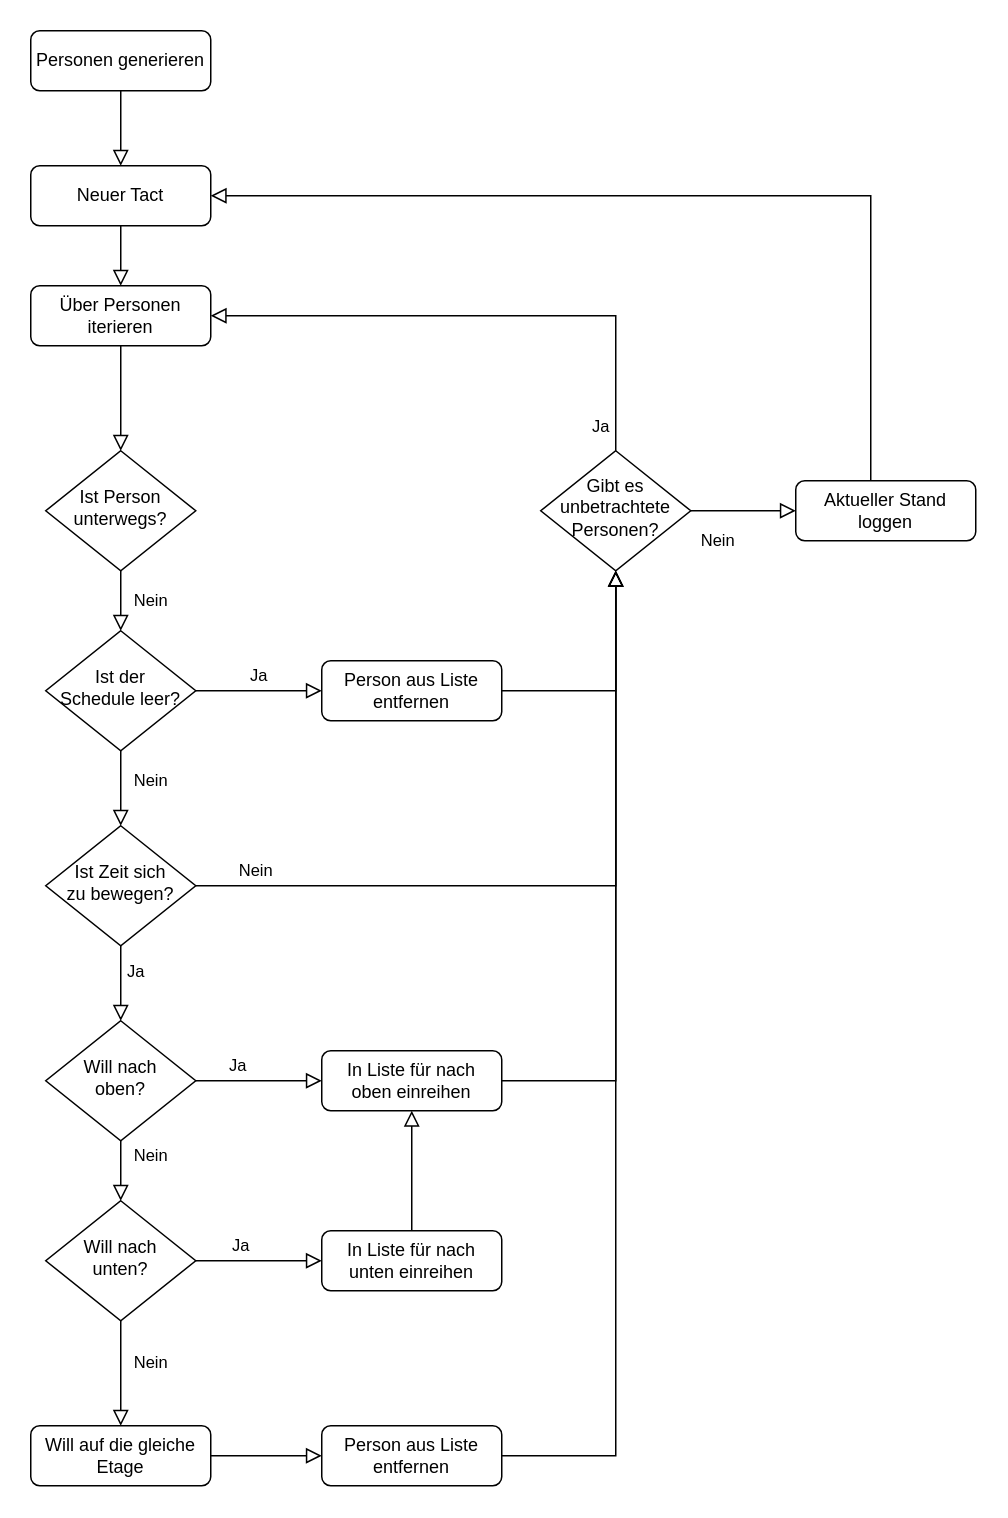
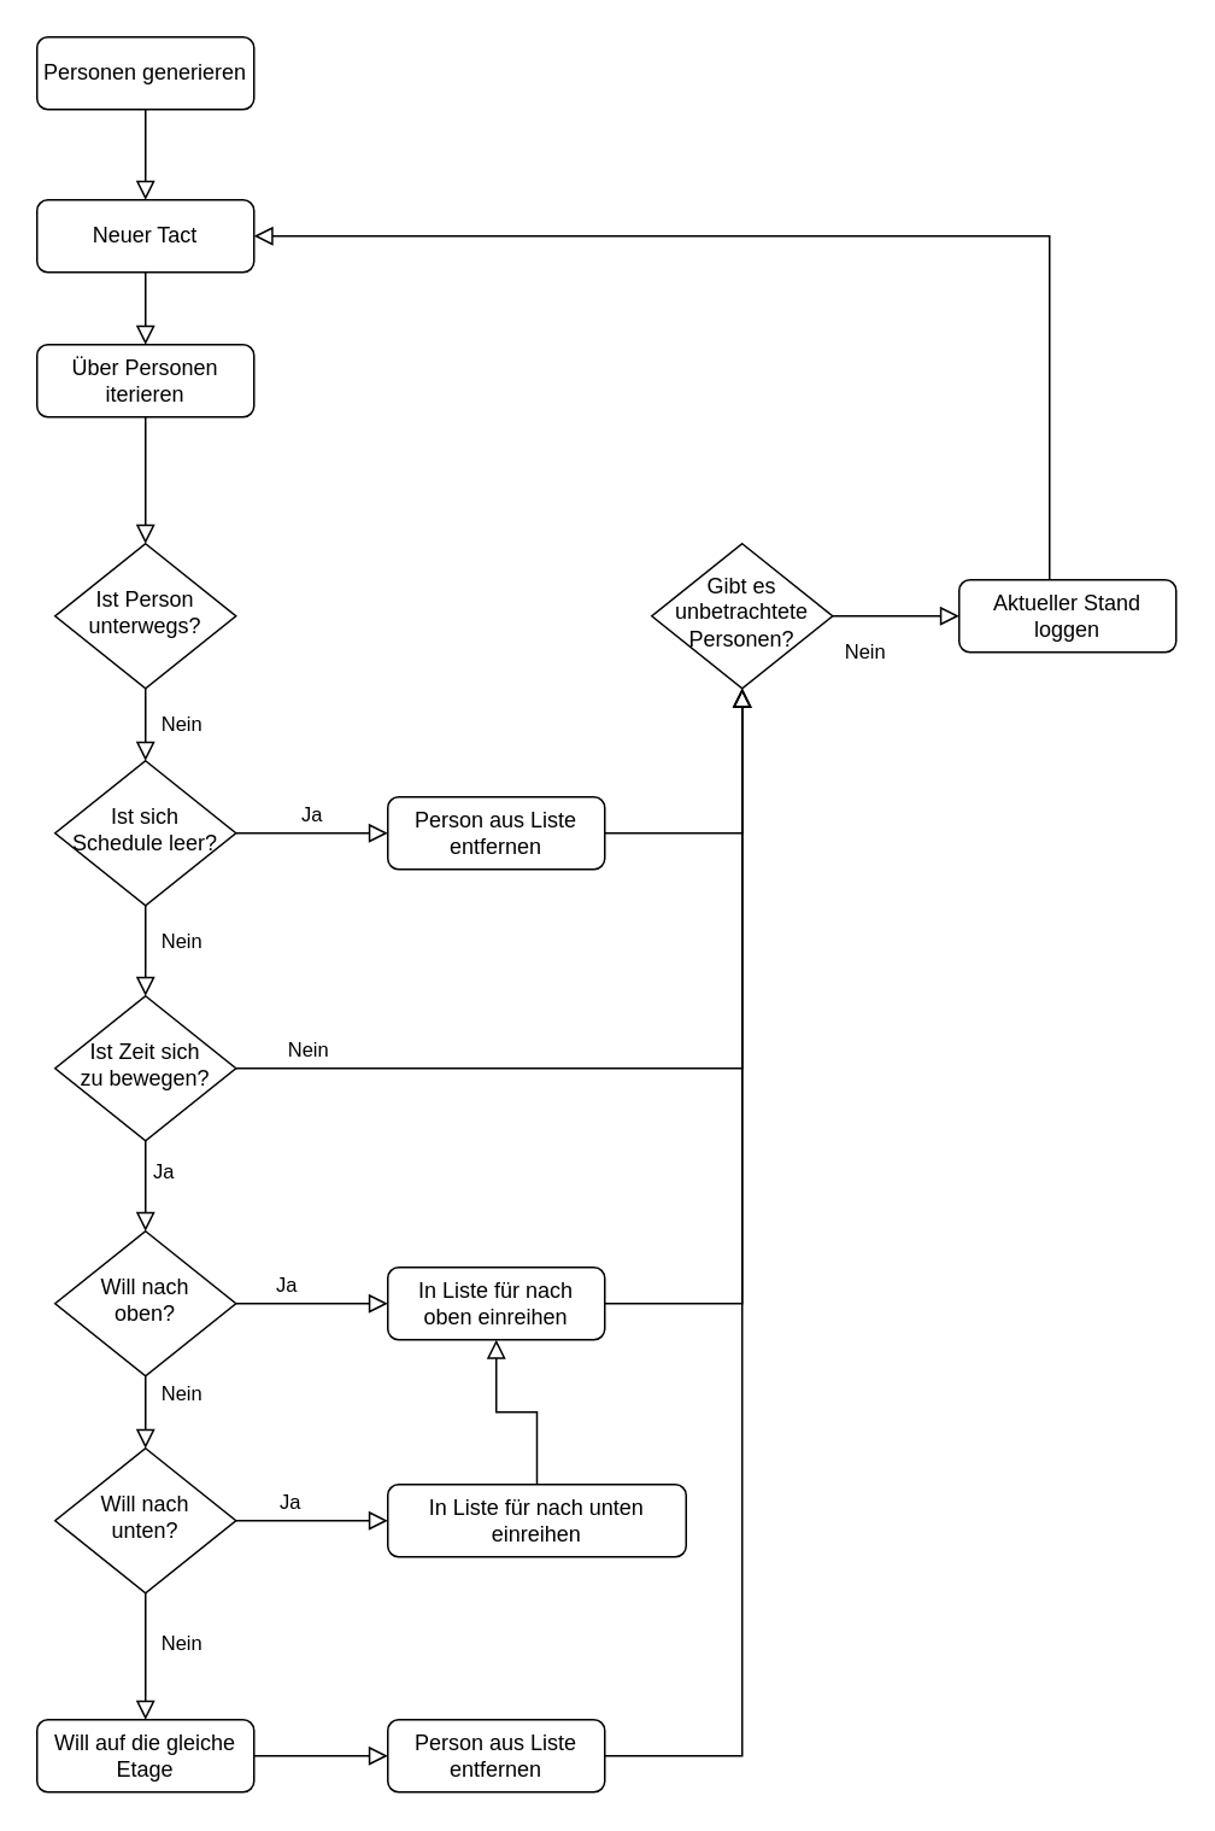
- <mxCell id="15" value="Ja" style="edgeStyle=orthogonalEdgeStyle;rounded=0;orthogonalLoop=1;jettySize=auto;html=1;endSize=8;endArrow=block;endFill=0;" parent="1" source="17" target="14" edge="1"><mxGeometry x="-0.909" y="10" relative="1" as="geometry"><Array as="points"><mxPoint x="410" y="210" /></Array><mxPoint as="offset" /></mxGeometry></mxCell>
- <mxCell id="10" value="Ist der &lt;br&gt;Schedule leer?" style="rhombus;whiteSpace=wrap;html=1;shadow=0;fontFamily=Helvetica;fontSize=12;align=center;strokeWidth=1;spacing=6;spacingTop=-4;" parent="1" vertex="1"><mxGeometry x="30" y="420" width="100" height="80" as="geometry" /></mxCell>
+ <mxCell id="10" value="Ist sich &lt;br&gt;Schedule leer?" style="rhombus;whiteSpace=wrap;html=1;shadow=0;fontFamily=Helvetica;fontSize=12;align=center;strokeWidth=1;spacing=6;spacingTop=-4;" parent="1" vertex="1"><mxGeometry x="30" y="420" width="100" height="80" as="geometry" /></mxCell>
- <mxCell id="30" value="In Liste für nach unten einreihen" style="rounded=1;whiteSpace=wrap;html=1;fontSize=12;glass=0;strokeWidth=1;shadow=0;" parent="1" vertex="1"><mxGeometry x="214" y="820" width="120" height="40" as="geometry" /></mxCell>
+ <mxCell id="30" value="In Liste für nach unten einreihen" style="rounded=1;whiteSpace=wrap;html=1;fontSize=12;glass=0;strokeWidth=1;shadow=0;" parent="1" vertex="1"><mxGeometry x="214" y="820" width="165" height="40" as="geometry" /></mxCell>
